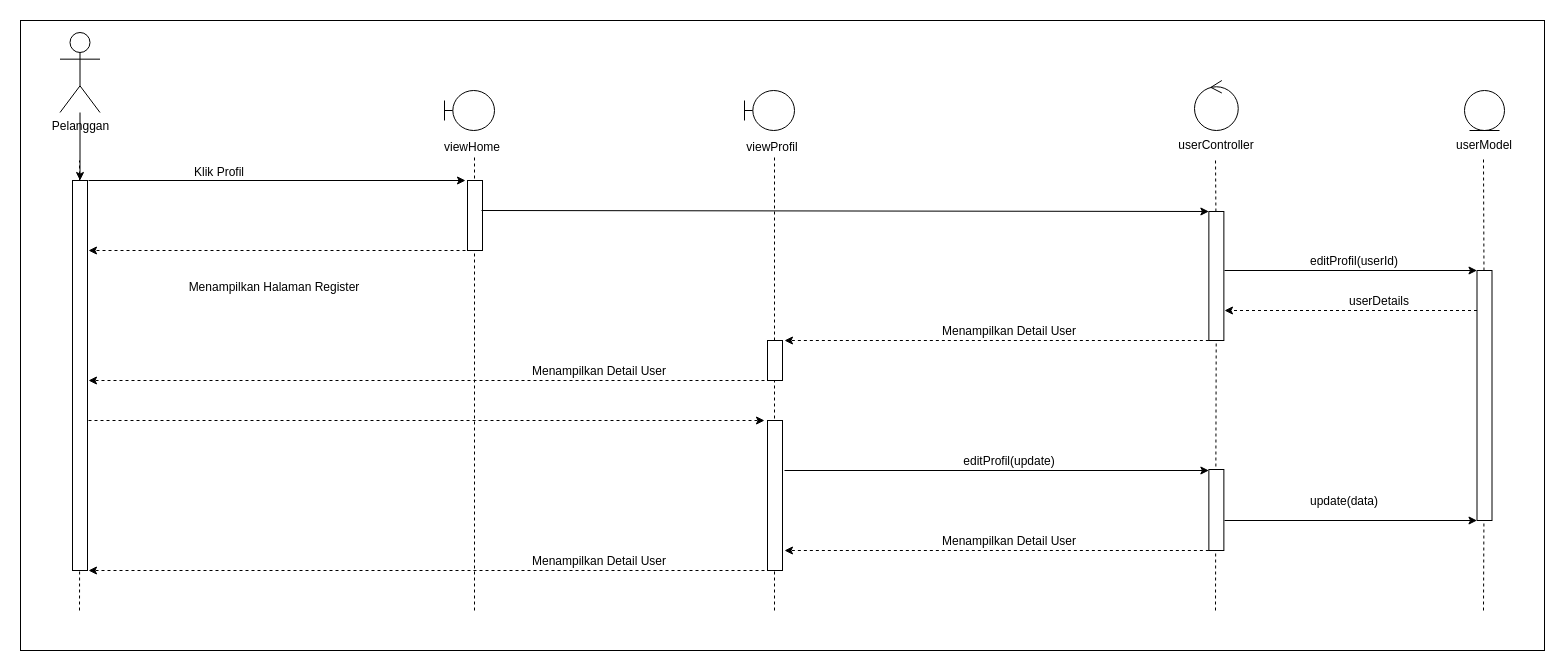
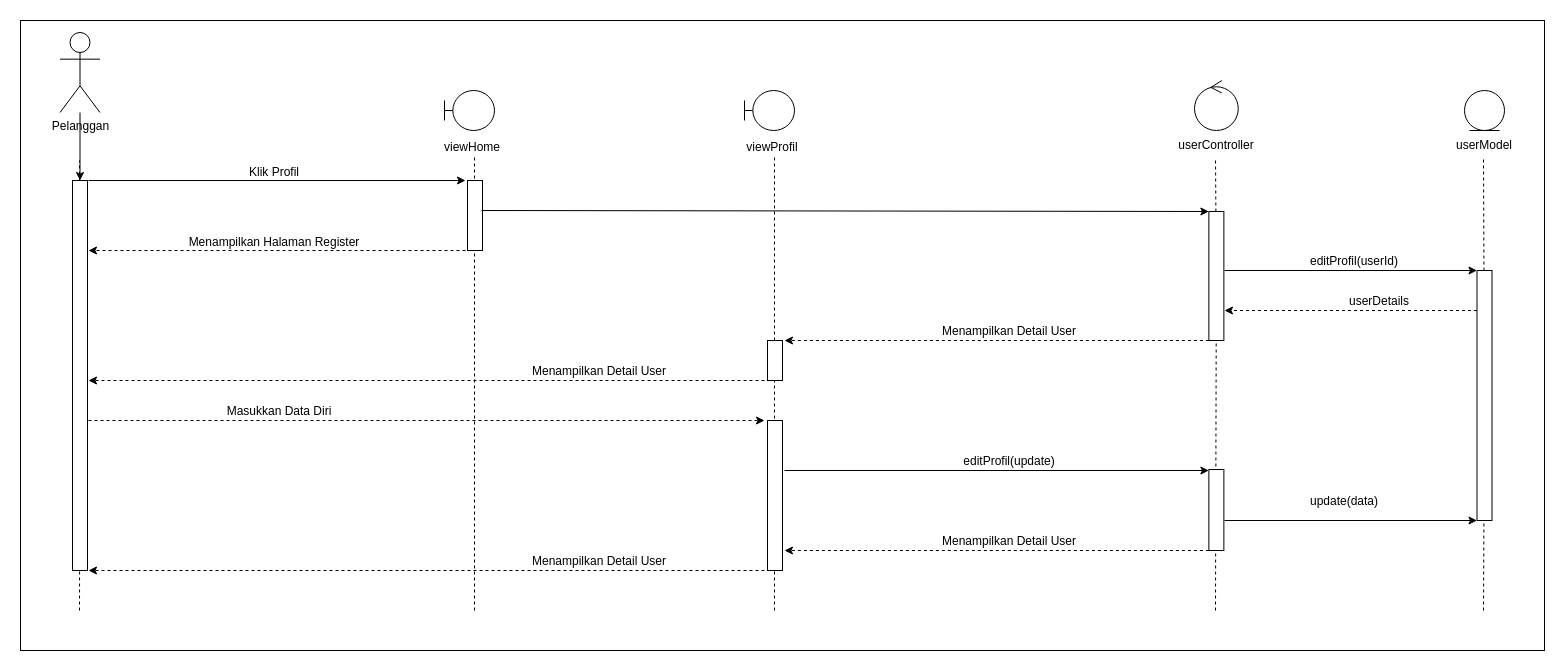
- <mxCell id="25" value="Klik Profil" style="text;html=1;strokeColor=none;fillColor=none;align=center;verticalAlign=middle;whiteSpace=wrap;rounded=0;" vertex="1" parent="1"><mxGeometry x="169" y="157" width="100" height="30" as="geometry" /></mxCell>
+ <mxCell id="25" value="Klik Profil" style="text;html=1;strokeColor=none;fillColor=none;align=center;verticalAlign=middle;whiteSpace=wrap;rounded=0;" vertex="1" parent="1"><mxGeometry x="224" y="157" width="100" height="30" as="geometry" /></mxCell>
- <mxCell id="26" value="Menampilkan Halaman Register" style="text;html=1;strokeColor=none;fillColor=none;align=center;verticalAlign=middle;whiteSpace=wrap;rounded=0;" vertex="1" parent="1"><mxGeometry x="184" y="272" width="180" height="30" as="geometry" /></mxCell>
+ <mxCell id="26" value="Menampilkan Halaman Register" style="text;html=1;strokeColor=none;fillColor=none;align=center;verticalAlign=middle;whiteSpace=wrap;rounded=0;" vertex="1" parent="1"><mxGeometry x="184" y="227" width="180" height="30" as="geometry" /></mxCell>
+ <mxCell id="43" value="Masukkan Data Diri" style="text;html=1;strokeColor=none;fillColor=none;align=center;verticalAlign=middle;whiteSpace=wrap;rounded=0;" vertex="1" parent="1"><mxGeometry x="204" y="396" width="150" height="30" as="geometry" /></mxCell>
